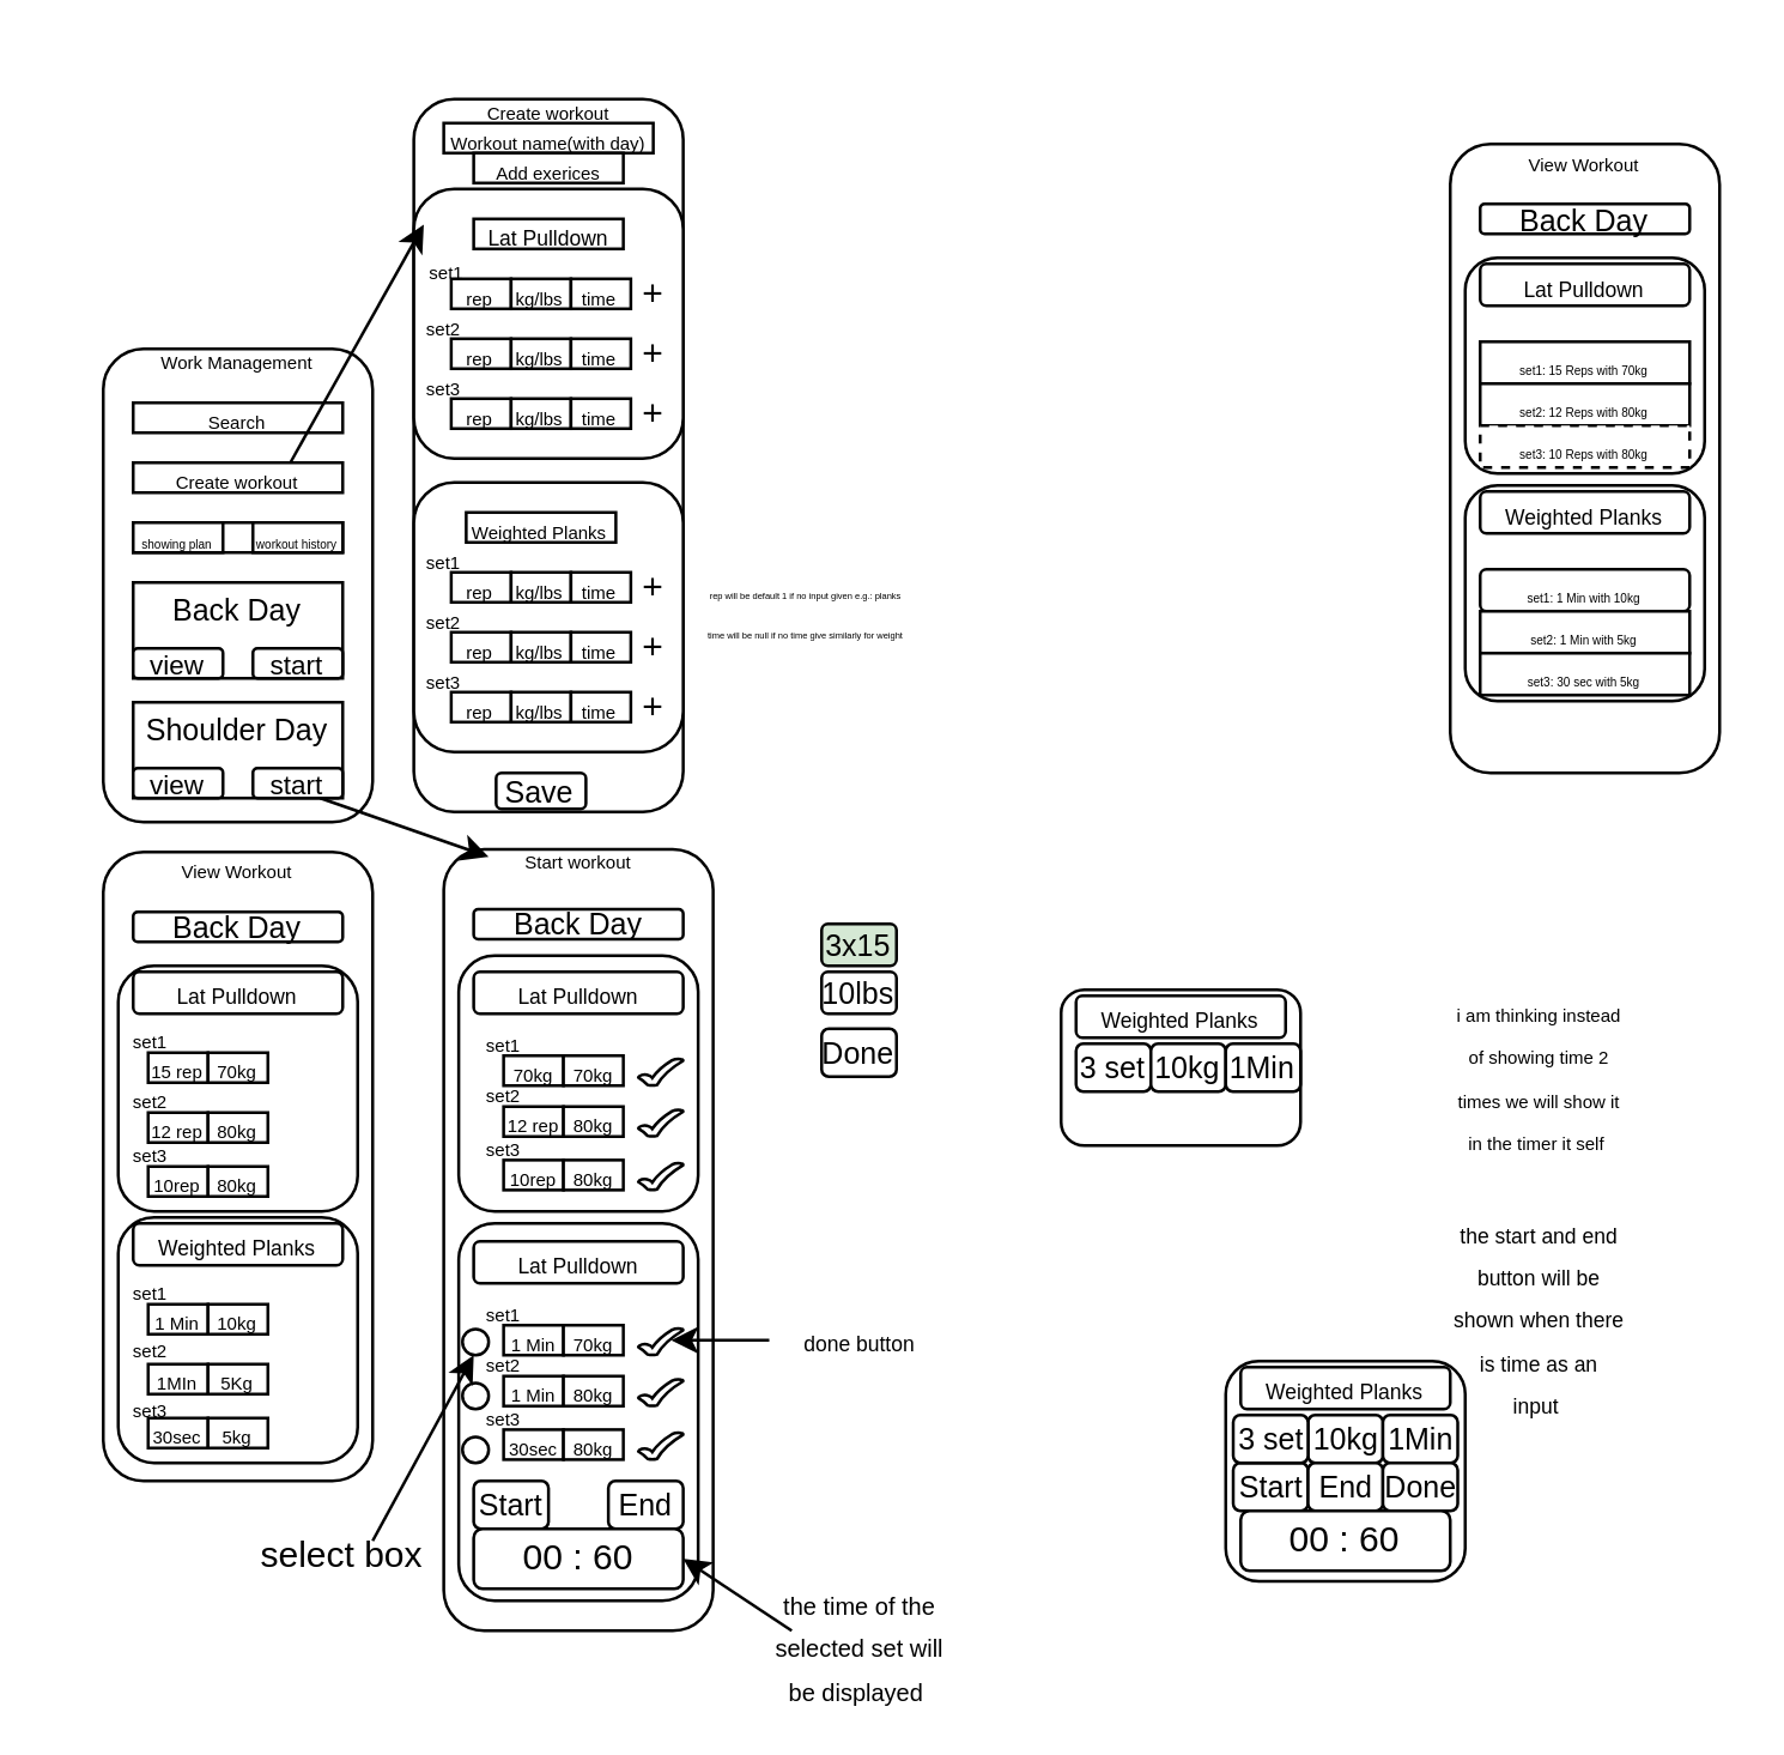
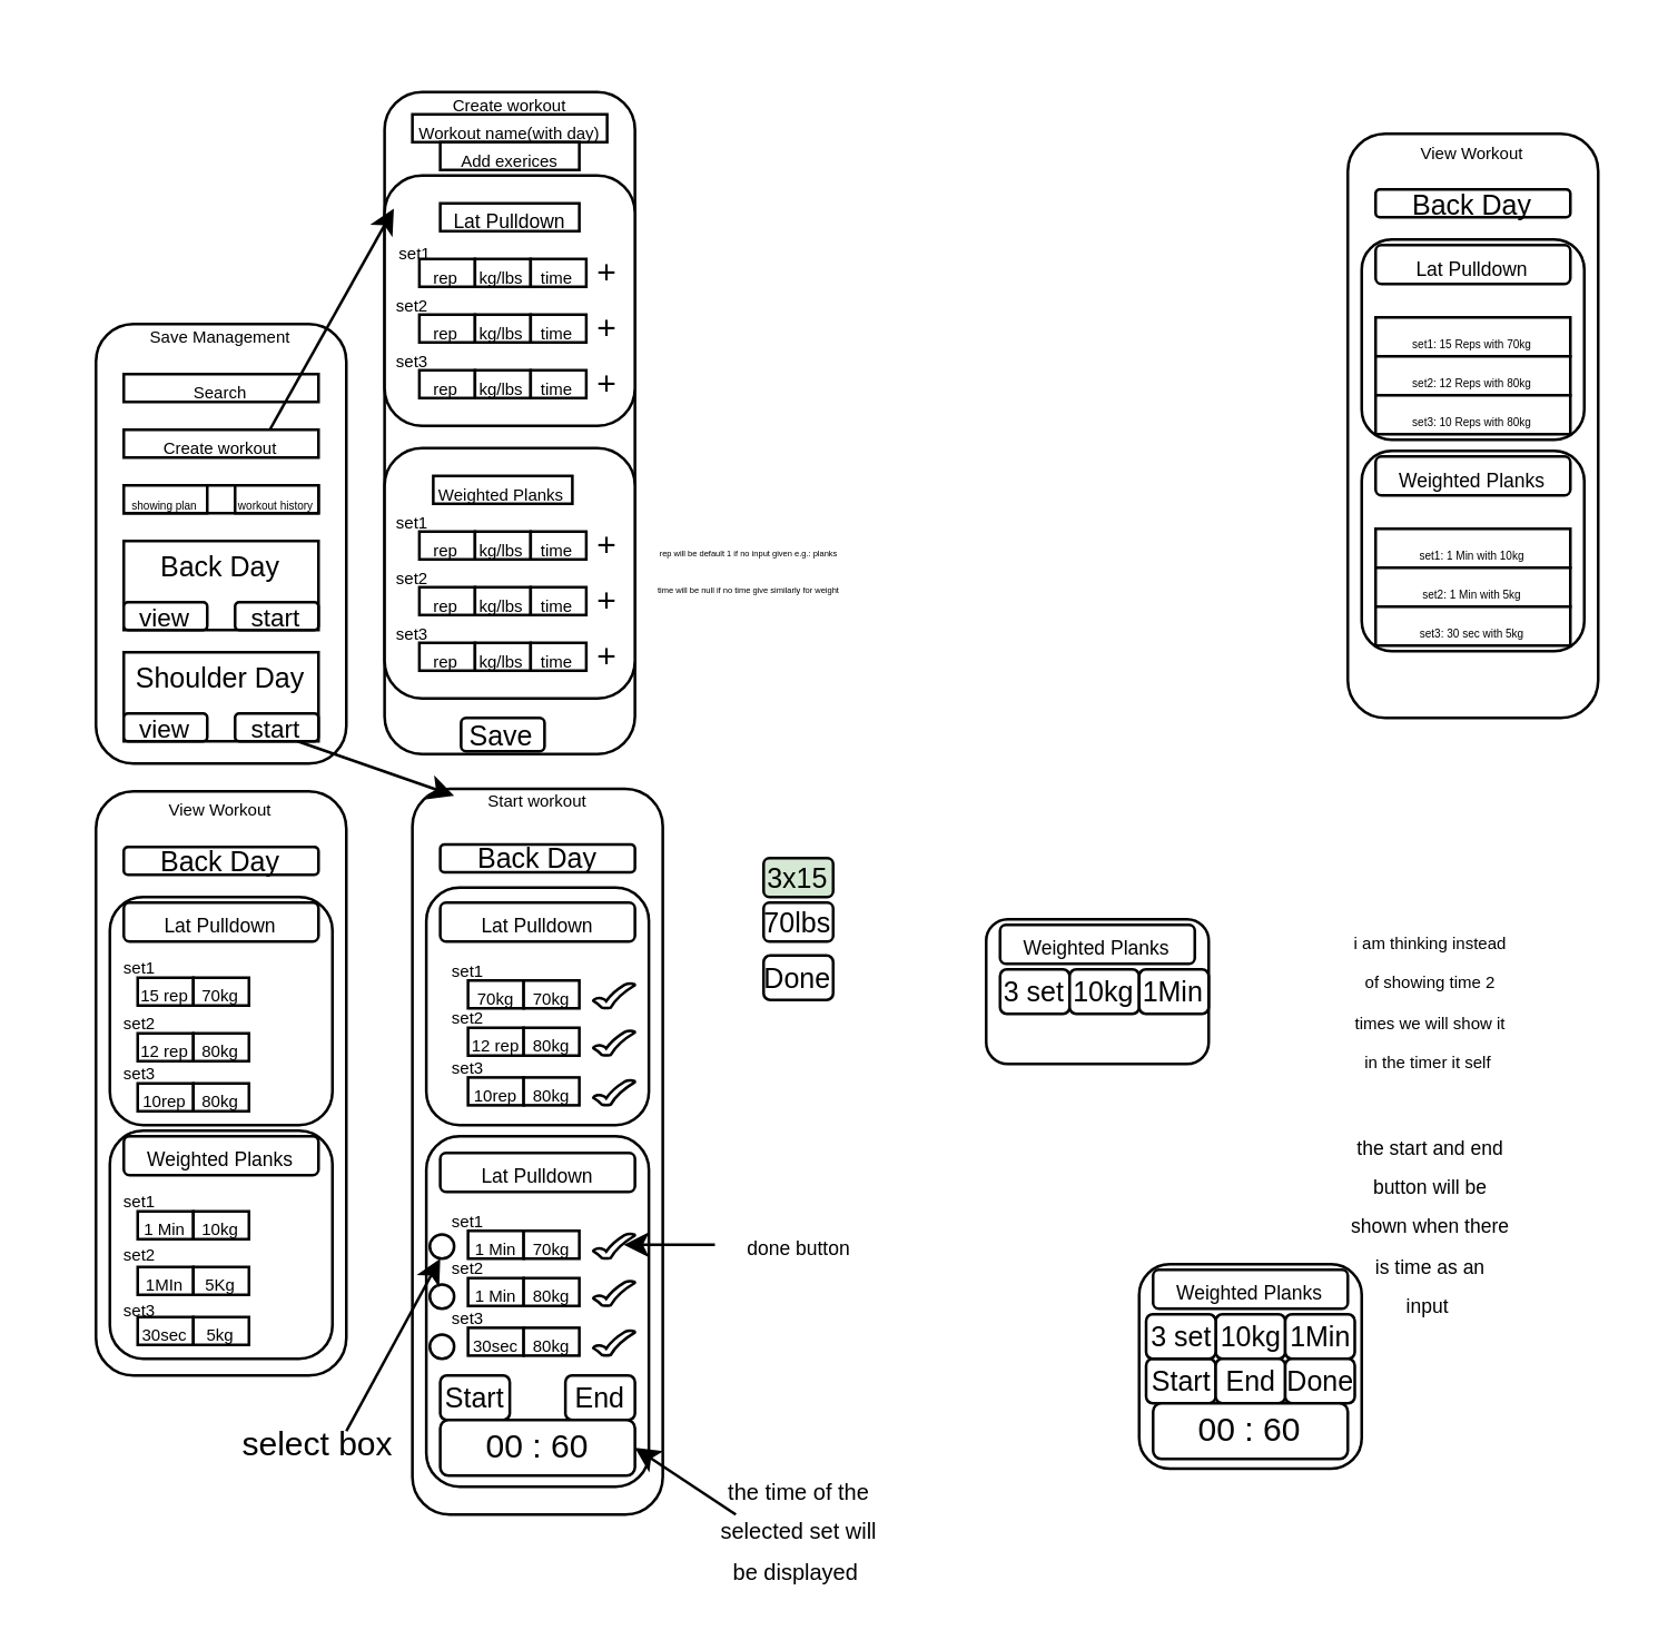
- <mxCell id="14" value="&lt;span style=&quot;font-size: 6px;&quot;&gt;Work Management&lt;/span&gt;" style="text;html=1;align=center;verticalAlign=middle;whiteSpace=wrap;rounded=0;" parent="1" vertex="1"><mxGeometry x="49" y="104" width="60" height="30" as="geometry" /></mxCell>
+ <mxCell id="14" value="&lt;span style=&quot;font-size: 6px;&quot;&gt;Save Management&lt;/span&gt;" style="text;html=1;align=center;verticalAlign=middle;whiteSpace=wrap;rounded=0;" parent="1" vertex="1"><mxGeometry x="49" y="104" width="60" height="30" as="geometry" /></mxCell>
- <mxCell id="87" value="&lt;font style=&quot;font-size: 4px;&quot;&gt;set3: 10 Reps with 80kg&lt;/font&gt;" style="rounded=0;whiteSpace=wrap;html=1;dashed=1;" vertex="1" parent="1"><mxGeometry x="494" y="141.61" width="70" height="14" as="geometry" /></mxCell>
+ <mxCell id="87" value="&lt;font style=&quot;font-size: 4px;&quot;&gt;set3: 10 Reps with 80kg&lt;/font&gt;" style="rounded=0;whiteSpace=wrap;html=1;" vertex="1" parent="1"><mxGeometry x="494" y="141.61" width="70" height="14" as="geometry" /></mxCell>
- <mxCell id="92" value="&lt;font style=&quot;font-size: 4px;&quot;&gt;set1: 1 Min with 10kg&lt;/font&gt;" style="whiteSpace=wrap;html=1;rounded=1;" vertex="1" parent="1"><mxGeometry x="494" y="189.61" width="70" height="14" as="geometry" /></mxCell>
+ <mxCell id="92" value="&lt;font style=&quot;font-size: 4px;&quot;&gt;set1: 1 Min with 10kg&lt;/font&gt;" style="rounded=0;whiteSpace=wrap;html=1;" vertex="1" parent="1"><mxGeometry x="494" y="189.61" width="70" height="14" as="geometry" /></mxCell>
- <mxCell id="37" value="&lt;font style=&quot;font-size: 10px;&quot;&gt;10lbs&lt;/font&gt;" style="rounded=1;whiteSpace=wrap;html=1;" parent="1" vertex="1"><mxGeometry x="274" y="324" width="25" height="14" as="geometry" /></mxCell>
+ <mxCell id="37" value="&lt;font style=&quot;font-size: 10px;&quot;&gt;70lbs&lt;/font&gt;" style="rounded=1;whiteSpace=wrap;html=1;" parent="1" vertex="1"><mxGeometry x="274" y="324" width="25" height="14" as="geometry" /></mxCell>
